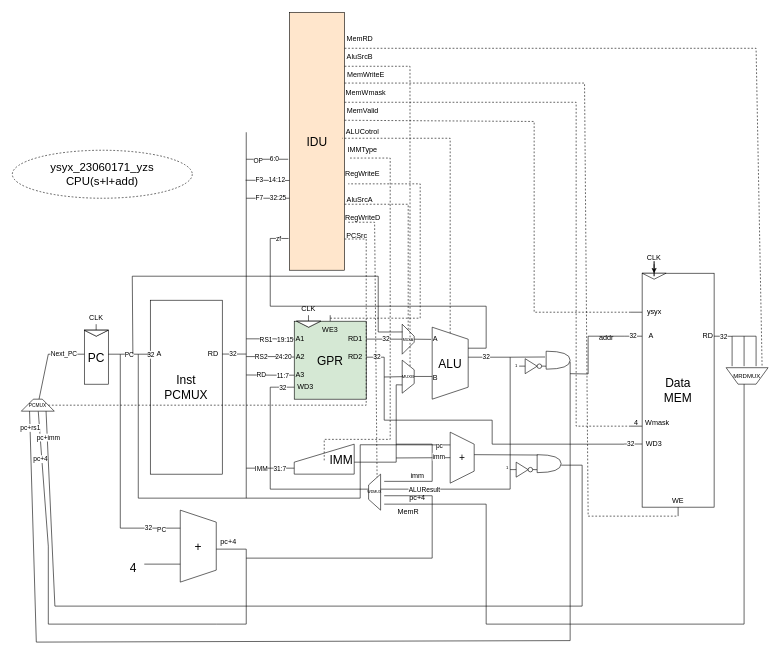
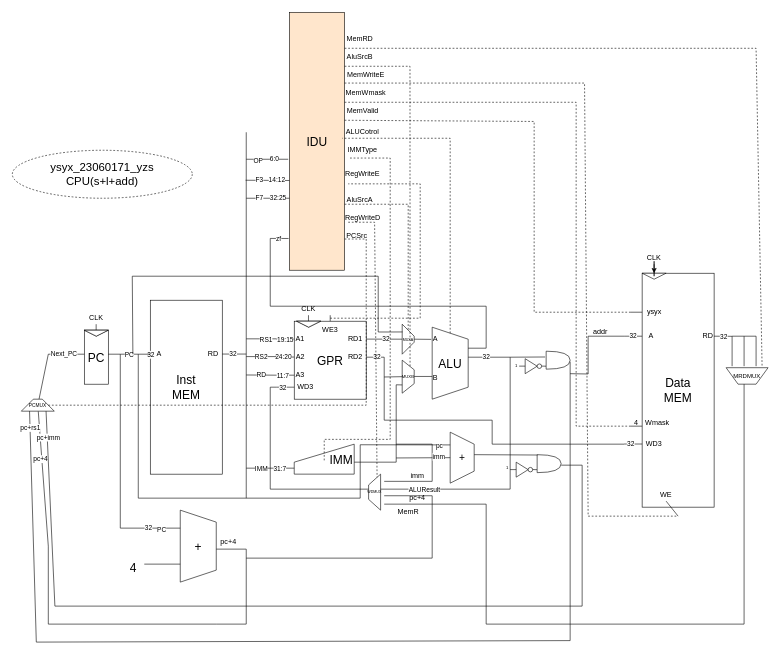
- <mxCell id="128" value="addr" style="text;html=1;align=center;verticalAlign=middle;resizable=0;points=[];autosize=1;strokeColor=none;fillColor=none;" parent="1" vertex="1"><mxGeometry x="985" y="548" width="50" height="30" as="geometry" /></mxCell>
+ <mxCell id="128" value="addr" style="text;html=1;align=center;verticalAlign=middle;resizable=0;points=[];autosize=1;strokeColor=none;fillColor=none;" parent="1" vertex="1"><mxGeometry x="975" y="538" width="50" height="30" as="geometry" /></mxCell>
- <mxCell id="2" value="GPR" style="rounded=0;whiteSpace=wrap;html=1;fontSize=20;fillColor=#d5e8d4;" parent="1" vertex="1"><mxGeometry x="490" y="535" width="120" height="130" as="geometry" /></mxCell>
+ <mxCell id="2" value="GPR" style="rounded=0;whiteSpace=wrap;html=1;fontSize=20;" parent="1" vertex="1"><mxGeometry x="490" y="535" width="120" height="130" as="geometry" /></mxCell>
- <mxCell id="6" value="Inst&lt;br&gt;PCMUX" style="rounded=0;whiteSpace=wrap;html=1;fontSize=20;" parent="1" vertex="1"><mxGeometry x="250" y="500" width="120" height="290" as="geometry" /></mxCell>
+ <mxCell id="6" value="Inst&lt;br&gt;MEM" style="rounded=0;whiteSpace=wrap;html=1;fontSize=20;" parent="1" vertex="1"><mxGeometry x="250" y="500" width="120" height="290" as="geometry" /></mxCell>
- <mxCell id="42" value="WE" style="text;strokeColor=none;align=center;fillColor=none;html=1;verticalAlign=middle;whiteSpace=wrap;rounded=0;" parent="1" vertex="1"><mxGeometry x="1120" y="825" width="20" height="20" as="geometry" /></mxCell>
+ <mxCell id="42" value="WE" style="text;strokeColor=none;align=center;fillColor=none;html=1;verticalAlign=middle;whiteSpace=wrap;rounded=0;" parent="1" vertex="1"><mxGeometry x="1100" y="815" width="20" height="20" as="geometry" /></mxCell>
